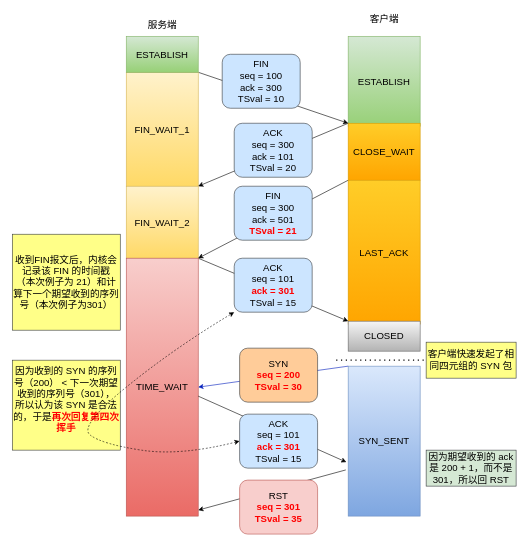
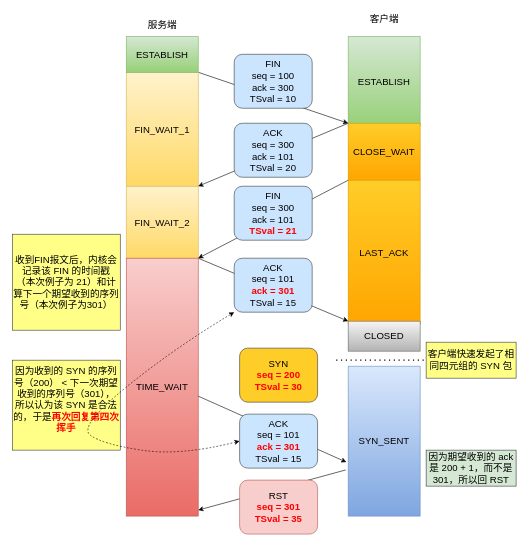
- <mxCell id="20" value="&lt;span style=&quot;font-size: 16px;&quot;&gt;FIN&lt;/span&gt;&lt;br style=&quot;font-size: 16px;&quot;&gt;&lt;span style=&quot;font-size: 16px;&quot;&gt;seq = 100&lt;/span&gt;&lt;br style=&quot;font-size: 16px;&quot;&gt;&lt;span style=&quot;font-size: 16px;&quot;&gt;ack = 300&lt;/span&gt;&lt;br style=&quot;font-size: 16px;&quot;&gt;&lt;span style=&quot;font-size: 16px;&quot;&gt;TSval = 10&lt;/span&gt;" style="rounded=1;whiteSpace=wrap;html=1;fontSize=16;fillColor=#cce5ff;strokeColor=#36393d;fontColor=default;labelBackgroundColor=none;" vertex="1" parent="1"><mxGeometry x="370" y="90" width="130" height="90" as="geometry" /></mxCell>
+ <mxCell id="20" value="&lt;span style=&quot;font-size: 16px;&quot;&gt;FIN&lt;/span&gt;&lt;br style=&quot;font-size: 16px;&quot;&gt;&lt;span style=&quot;font-size: 16px;&quot;&gt;seq = 100&lt;/span&gt;&lt;br style=&quot;font-size: 16px;&quot;&gt;&lt;span style=&quot;font-size: 16px;&quot;&gt;ack = 300&lt;/span&gt;&lt;br style=&quot;font-size: 16px;&quot;&gt;&lt;span style=&quot;font-size: 16px;&quot;&gt;TSval = 10&lt;/span&gt;" style="rounded=1;whiteSpace=wrap;html=1;fontSize=16;fillColor=#cce5ff;strokeColor=#36393d;fontColor=default;labelBackgroundColor=none;" vertex="1" parent="1"><mxGeometry x="390" y="90" width="130" height="90" as="geometry" /></mxCell>
- <mxCell id="21" value="&lt;font face=&quot;helvetica&quot; style=&quot;font-size: 16px&quot;&gt;&lt;span style=&quot;font-size: 16px&quot;&gt;FIN&lt;/span&gt;&lt;/font&gt;&lt;br style=&quot;font-size: 16px ; font-family: &amp;#34;helvetica&amp;#34;&quot;&gt;&lt;span style=&quot;font-size: 16px ; font-family: &amp;#34;helvetica&amp;#34;&quot;&gt;seq = 300&lt;/span&gt;&lt;br style=&quot;font-size: 16px ; font-family: &amp;#34;helvetica&amp;#34;&quot;&gt;&lt;span style=&quot;font-size: 16px ; font-family: &amp;#34;helvetica&amp;#34;&quot;&gt;ack = 501&lt;/span&gt;&lt;br style=&quot;font-size: 16px ; font-family: &amp;#34;helvetica&amp;#34;&quot;&gt;&lt;span style=&quot;font-size: 16px ; font-family: &amp;#34;helvetica&amp;#34;&quot;&gt;&lt;font color=&quot;#ff0000&quot;&gt;&lt;b&gt;TSval = 21&lt;/b&gt;&lt;/font&gt;&lt;/span&gt;" style="rounded=1;whiteSpace=wrap;html=1;fontSize=16;fillColor=#cce5ff;strokeColor=#36393d;labelBackgroundColor=none;" vertex="1" parent="1"><mxGeometry x="390" y="310" width="130" height="90" as="geometry" /></mxCell>
+ <mxCell id="21" value="&lt;font face=&quot;helvetica&quot; style=&quot;font-size: 16px&quot;&gt;&lt;span style=&quot;font-size: 16px&quot;&gt;FIN&lt;/span&gt;&lt;/font&gt;&lt;br style=&quot;font-size: 16px ; font-family: &amp;#34;helvetica&amp;#34;&quot;&gt;&lt;span style=&quot;font-size: 16px ; font-family: &amp;#34;helvetica&amp;#34;&quot;&gt;seq = 300&lt;/span&gt;&lt;br style=&quot;font-size: 16px ; font-family: &amp;#34;helvetica&amp;#34;&quot;&gt;&lt;span style=&quot;font-size: 16px ; font-family: &amp;#34;helvetica&amp;#34;&quot;&gt;ack = 101&lt;/span&gt;&lt;br style=&quot;font-size: 16px ; font-family: &amp;#34;helvetica&amp;#34;&quot;&gt;&lt;span style=&quot;font-size: 16px ; font-family: &amp;#34;helvetica&amp;#34;&quot;&gt;&lt;font color=&quot;#ff0000&quot;&gt;&lt;b&gt;TSval = 21&lt;/b&gt;&lt;/font&gt;&lt;/span&gt;" style="rounded=1;whiteSpace=wrap;html=1;fontSize=16;fillColor=#cce5ff;strokeColor=#36393d;labelBackgroundColor=none;" vertex="1" parent="1"><mxGeometry x="390" y="310" width="130" height="90" as="geometry" /></mxCell>
- <mxCell id="24" value="&lt;font face=&quot;helvetica&quot; style=&quot;font-size: 16px&quot;&gt;&lt;span style=&quot;font-size: 16px&quot;&gt;SYN&lt;/span&gt;&lt;/font&gt;&lt;br style=&quot;font-size: 16px ; font-family: &amp;#34;helvetica&amp;#34;&quot;&gt;&lt;span style=&quot;font-size: 16px ; font-family: &amp;#34;helvetica&amp;#34;&quot;&gt;&lt;b&gt;&lt;font color=&quot;#ff0000&quot;&gt;seq = 200&lt;/font&gt;&lt;/b&gt;&lt;/span&gt;&lt;br style=&quot;font-size: 16px ; font-family: &amp;#34;helvetica&amp;#34;&quot;&gt;&lt;span style=&quot;font-size: 16px ; font-family: &amp;#34;helvetica&amp;#34;&quot;&gt;&lt;b&gt;&lt;font color=&quot;#ff0000&quot;&gt;TSval = 30&lt;/font&gt;&lt;/b&gt;&lt;/span&gt;" style="rounded=1;whiteSpace=wrap;html=1;fontSize=16;fillColor=#ffcc99;strokeColor=#36393d;labelBackgroundColor=none;" vertex="1" parent="1"><mxGeometry x="399" y="580" width="130" height="90" as="geometry" /></mxCell>
+ <mxCell id="24" value="&lt;font face=&quot;helvetica&quot; style=&quot;font-size: 16px&quot;&gt;&lt;span style=&quot;font-size: 16px&quot;&gt;SYN&lt;/span&gt;&lt;/font&gt;&lt;br style=&quot;font-size: 16px ; font-family: &amp;#34;helvetica&amp;#34;&quot;&gt;&lt;span style=&quot;font-size: 16px ; font-family: &amp;#34;helvetica&amp;#34;&quot;&gt;&lt;b&gt;&lt;font color=&quot;#ff0000&quot;&gt;seq = 200&lt;/font&gt;&lt;/b&gt;&lt;/span&gt;&lt;br style=&quot;font-size: 16px ; font-family: &amp;#34;helvetica&amp;#34;&quot;&gt;&lt;span style=&quot;font-size: 16px ; font-family: &amp;#34;helvetica&amp;#34;&quot;&gt;&lt;b&gt;&lt;font color=&quot;#ff0000&quot;&gt;TSval = 30&lt;/font&gt;&lt;/b&gt;&lt;/span&gt;" style="rounded=1;whiteSpace=wrap;html=1;fontSize=16;fillColor=#ffcd28;strokeColor=#36393d;labelBackgroundColor=none;" vertex="1" parent="1"><mxGeometry x="399" y="580" width="130" height="90" as="geometry" /></mxCell>
- <mxCell id="14" value="" style="edgeStyle=none;rounded=0;orthogonalLoop=1;jettySize=auto;html=1;entryX=1;entryY=0.5;entryDx=0;entryDy=0;exitX=0;exitY=0;exitDx=0;exitDy=0;fontSize=16;fillColor=#0050ef;strokeColor=#001DBC;fontStyle=1;fontColor=#0000FF;" edge="1" parent="1" source="16" target="13"><mxGeometry relative="1" as="geometry" /></mxCell>
